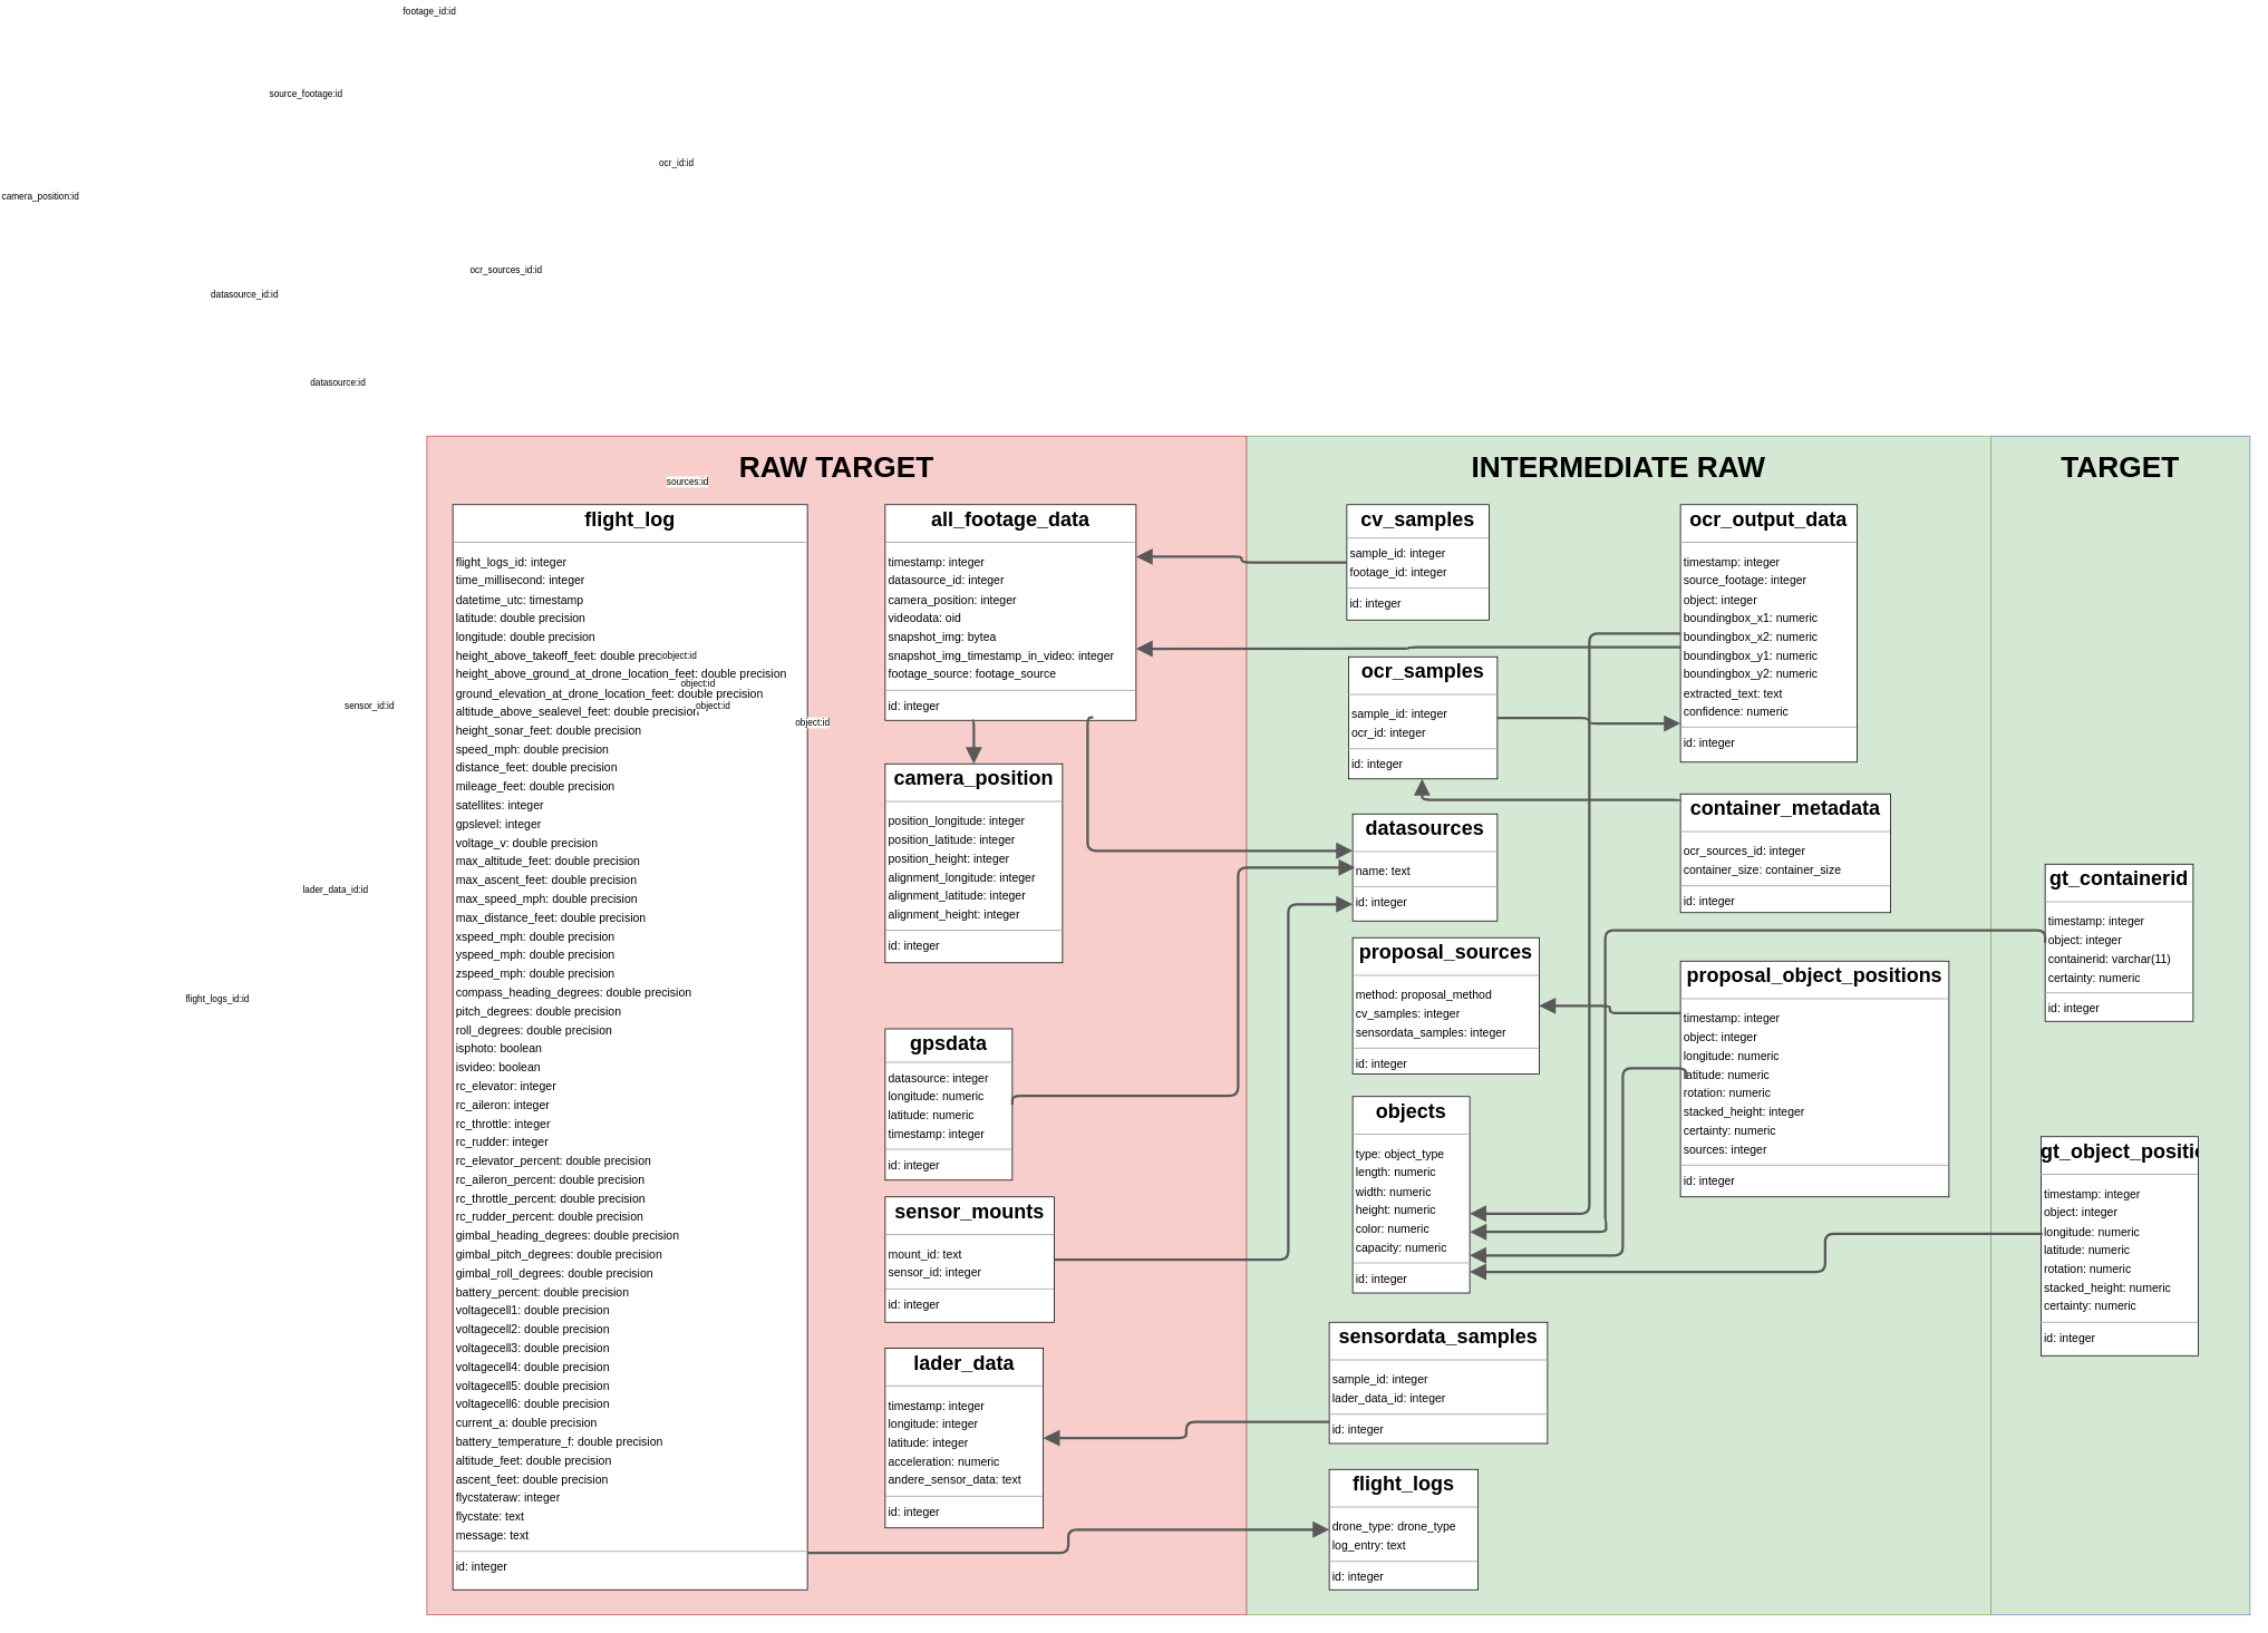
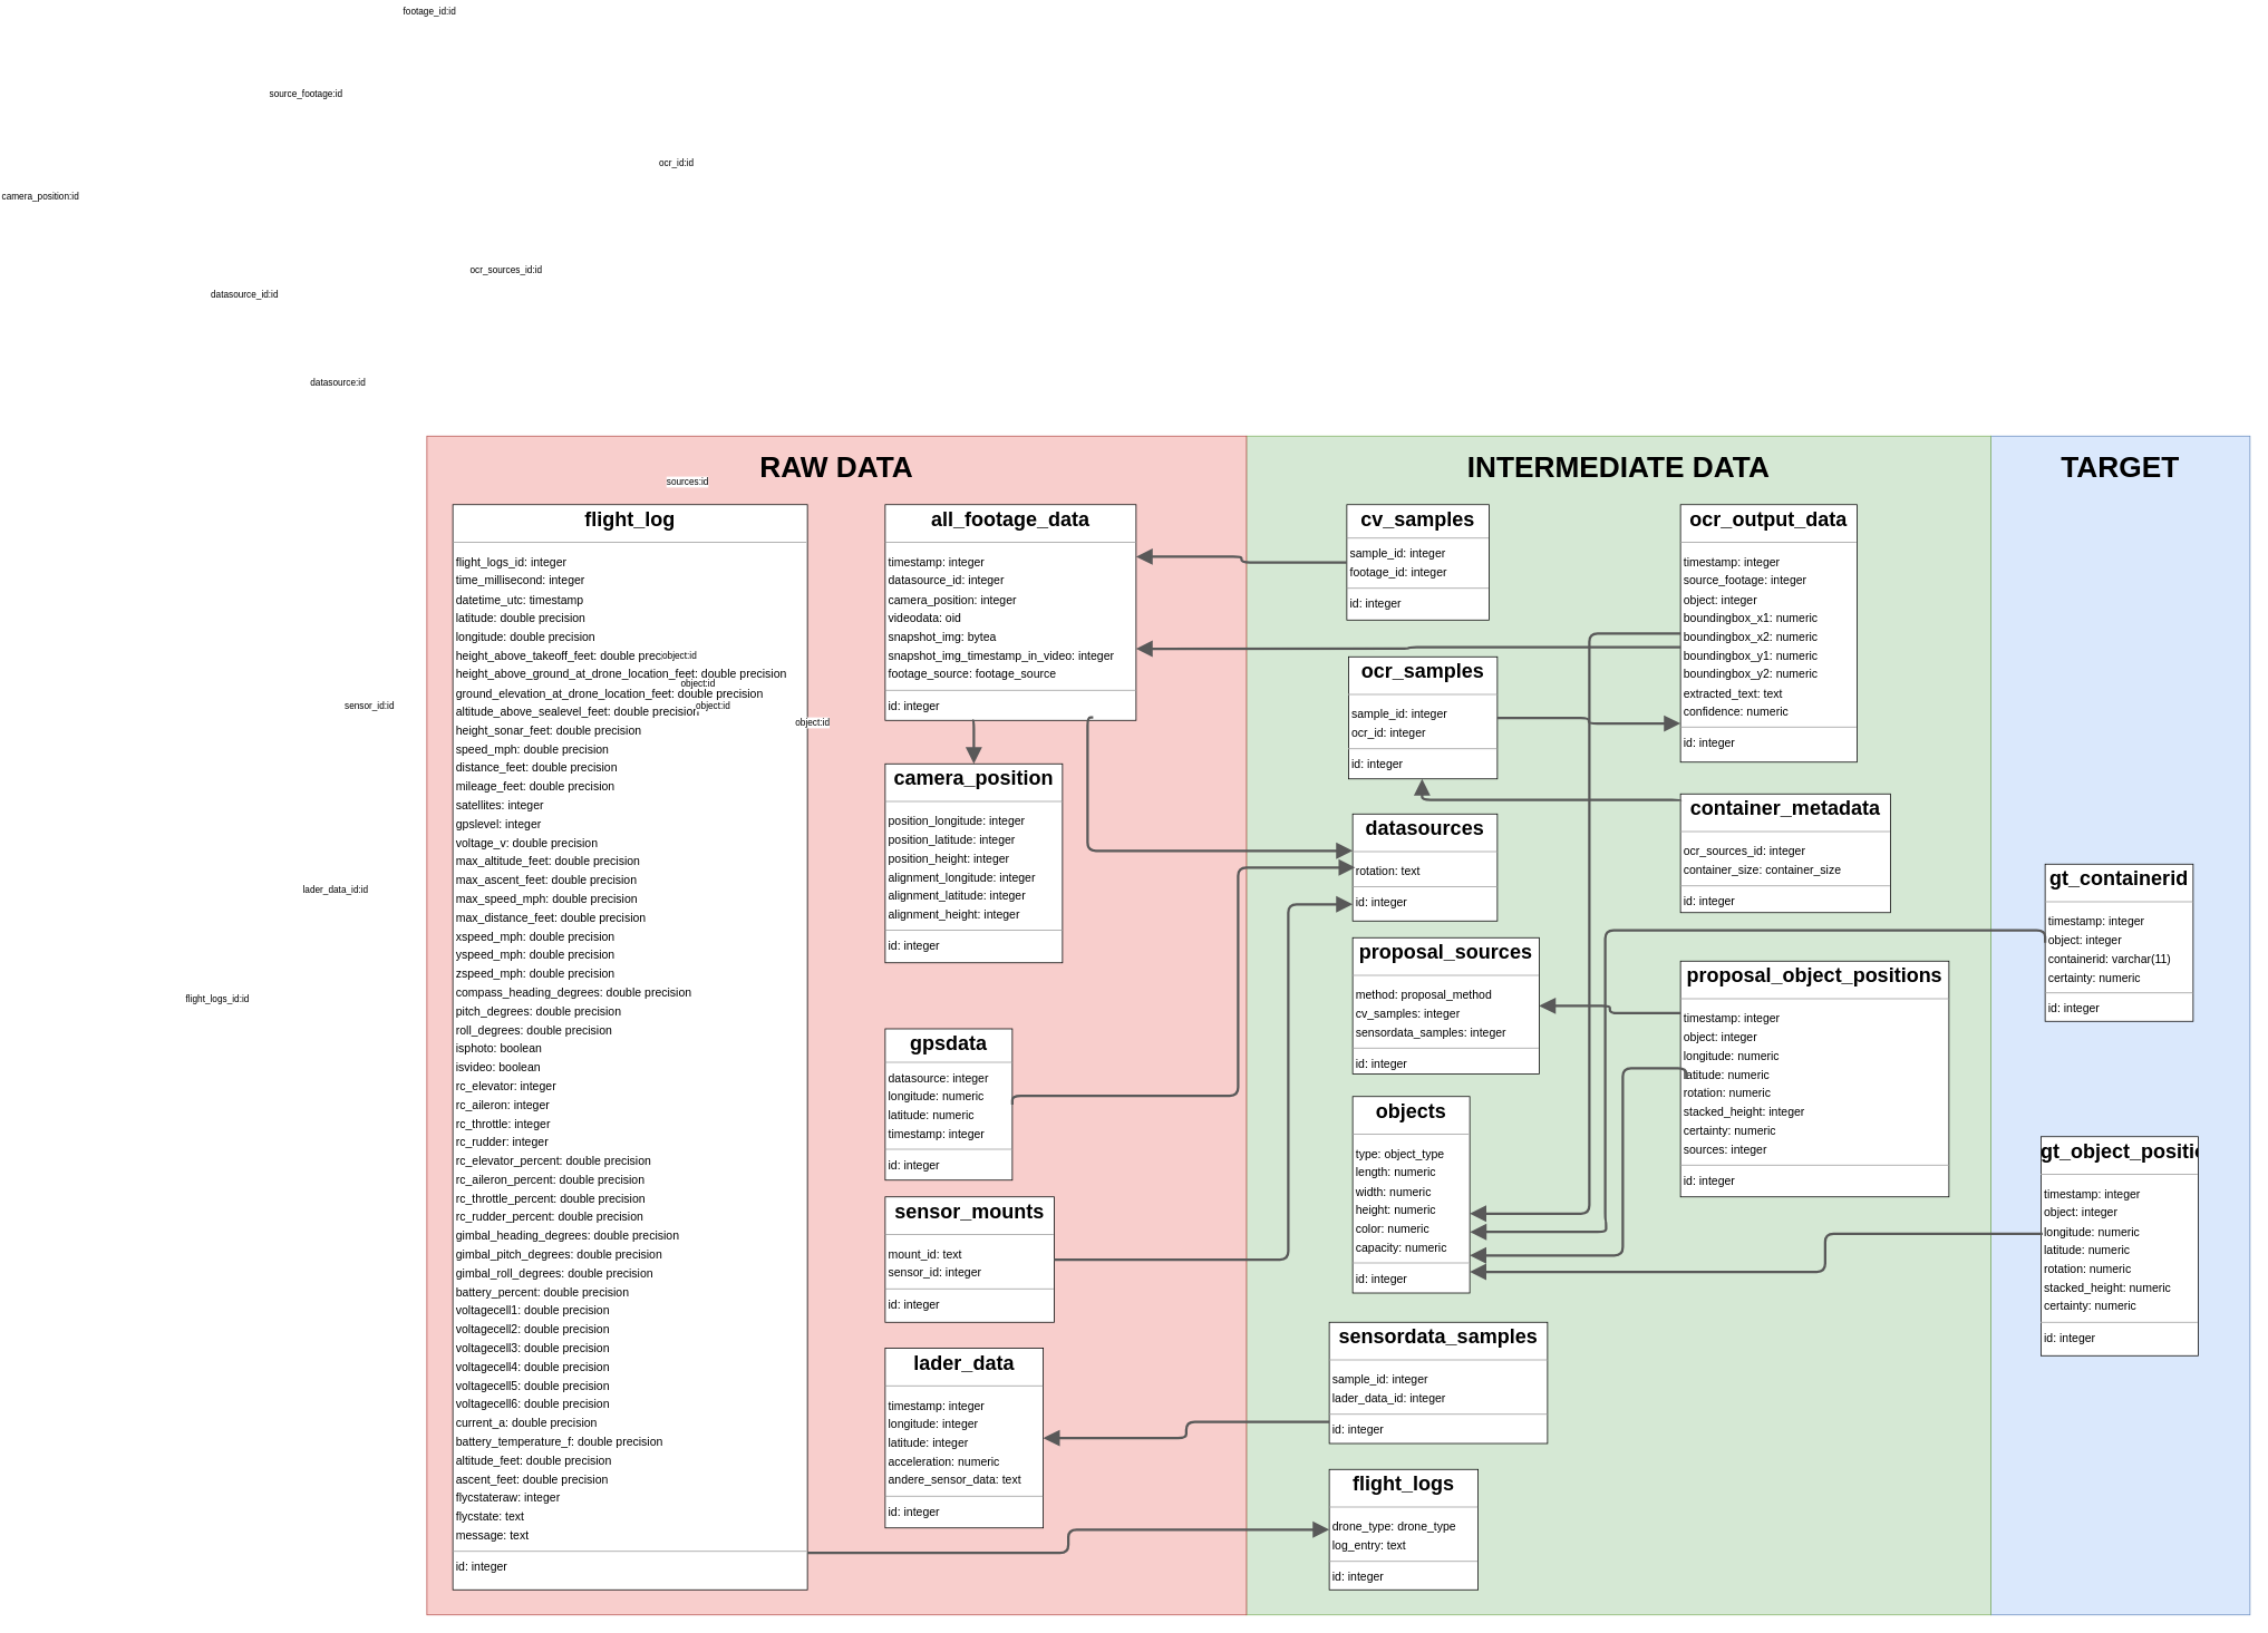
- <mxCell id="4" value="&lt;b&gt;RAW TARGET&lt;/b&gt;" style="rounded=0;whiteSpace=wrap;html=1;fillColor=#f8cecc;strokeColor=#b85450;spacingTop=-999;spacingBottom=340;fontSize=35;" parent="1" vertex="1"><mxGeometry x="20" y="20" width="980" height="1410" as="geometry" /></mxCell>
+ <mxCell id="4" value="&lt;b&gt;RAW DATA&lt;/b&gt;" style="rounded=0;whiteSpace=wrap;html=1;fillColor=#f8cecc;strokeColor=#b85450;spacingTop=-999;spacingBottom=340;fontSize=35;" parent="1" vertex="1"><mxGeometry x="20" y="20" width="980" height="1410" as="geometry" /></mxCell>
- <mxCell id="3" value="INTERMEDIATE RAW" style="rounded=0;whiteSpace=wrap;html=1;fillColor=#d5e8d4;strokeColor=#82b366;spacingTop=-999;spacingBottom=340;fontSize=35;fontStyle=1" parent="1" vertex="1"><mxGeometry x="1000" y="20" width="890" height="1410" as="geometry" /></mxCell>
+ <mxCell id="3" value="INTERMEDIATE DATA" style="rounded=0;whiteSpace=wrap;html=1;fillColor=#d5e8d4;strokeColor=#82b366;spacingTop=-999;spacingBottom=340;fontSize=35;fontStyle=1" parent="1" vertex="1"><mxGeometry x="1000" y="20" width="890" height="1410" as="geometry" /></mxCell>
- <mxCell id="9" value="&lt;p style=&quot;margin: 4px 0px 0px; text-align: center; font-size: 24px;&quot;&gt;&lt;b&gt;&lt;font style=&quot;font-size: 24px;&quot;&gt;datasources&lt;/font&gt;&lt;/b&gt;&lt;/p&gt;&lt;hr style=&quot;font-size: 24px;&quot; size=&quot;1&quot;&gt;&lt;p style=&quot;margin:0 0 0 4px;line-height:1.6;&quot;&gt; name: text&lt;/p&gt;&lt;hr size=&quot;1&quot;&gt;&lt;p style=&quot;margin:0 0 0 4px;line-height:1.6;&quot;&gt; id: integer&lt;/p&gt;" style="verticalAlign=top;align=left;overflow=fill;fontSize=14;fontFamily=Helvetica;html=1;rounded=0;shadow=0;comic=0;labelBackgroundColor=none;strokeWidth=1;" parent="1" vertex="1"><mxGeometry x="1127" y="472" width="173" height="128" as="geometry" /></mxCell>
+ <mxCell id="9" value="&lt;p style=&quot;margin: 4px 0px 0px; text-align: center; font-size: 24px;&quot;&gt;&lt;b&gt;&lt;font style=&quot;font-size: 24px;&quot;&gt;datasources&lt;/font&gt;&lt;/b&gt;&lt;/p&gt;&lt;hr style=&quot;font-size: 24px;&quot; size=&quot;1&quot;&gt;&lt;p style=&quot;margin:0 0 0 4px;line-height:1.6;&quot;&gt; rotation: text&lt;/p&gt;&lt;hr size=&quot;1&quot;&gt;&lt;p style=&quot;margin:0 0 0 4px;line-height:1.6;&quot;&gt; id: integer&lt;/p&gt;" style="verticalAlign=top;align=left;overflow=fill;fontSize=14;fontFamily=Helvetica;html=1;rounded=0;shadow=0;comic=0;labelBackgroundColor=none;strokeWidth=1;" parent="1" vertex="1"><mxGeometry x="1127" y="472" width="173" height="128" as="geometry" /></mxCell>
- <mxCell id="2" value="TARGET" style="rounded=0;whiteSpace=wrap;html=1;fillColor=#d5e8d4;strokeColor=#6c8ebf;spacingTop=-999;spacingBottom=340;fontSize=35;fontStyle=1;" parent="1" vertex="1"><mxGeometry x="1890" y="20" width="310" height="1410" as="geometry" /></mxCell>
+ <mxCell id="2" value="TARGET" style="rounded=0;whiteSpace=wrap;html=1;fillColor=#dae8fc;strokeColor=#6c8ebf;spacingTop=-999;spacingBottom=340;fontSize=35;fontStyle=1" parent="1" vertex="1"><mxGeometry x="1890" y="20" width="310" height="1410" as="geometry" /></mxCell>
